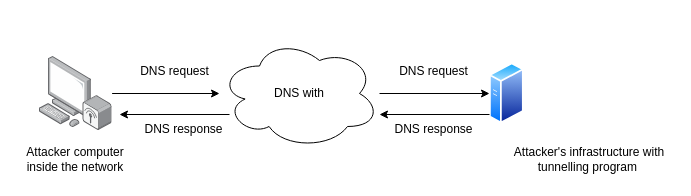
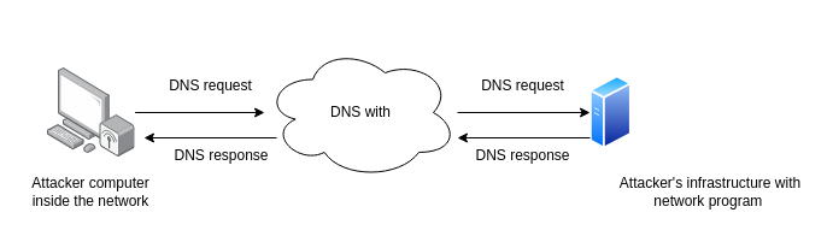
- <mxCell id="10" value="Attacker's infrastructure with tunnelling program&amp;nbsp;" style="text;html=1;strokeColor=none;fillColor=none;align=center;verticalAlign=middle;whiteSpace=wrap;rounded=0;" vertex="1" parent="1"><mxGeometry x="509" y="144" width="160" height="30" as="geometry" /></mxCell>
+ <mxCell id="10" value="Attacker's infrastructure with network program&amp;nbsp;" style="text;html=1;strokeColor=none;fillColor=none;align=center;verticalAlign=middle;whiteSpace=wrap;rounded=0;" vertex="1" parent="1"><mxGeometry x="509" y="144" width="160" height="30" as="geometry" /></mxCell>
